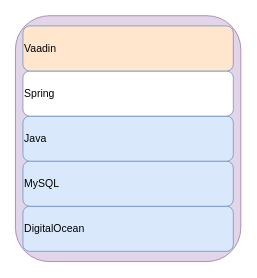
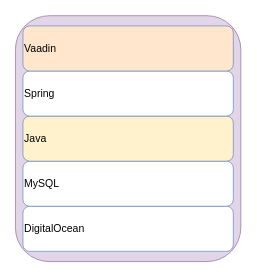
- <mxCell id="5" value="Java" style="rounded=1;whiteSpace=wrap;html=1;align=left;fillColor=#dae8fc;strokeColor=#6c8ebf;fontSize=14;" vertex="1" parent="1"><mxGeometry x="30" y="154" width="280" height="60" as="geometry" /></mxCell>
+ <mxCell id="5" value="Java" style="rounded=1;whiteSpace=wrap;html=1;align=left;fillColor=#fff2cc;strokeColor=#6c8ebf;fontSize=14;" vertex="1" parent="1"><mxGeometry x="30" y="154" width="280" height="60" as="geometry" /></mxCell>
- <mxCell id="4" value="MySQL" style="rounded=1;whiteSpace=wrap;html=1;align=left;fillColor=#dae8fc;strokeColor=#6c8ebf;fontSize=14;" vertex="1" parent="1"><mxGeometry x="30" y="214" width="280" height="60" as="geometry" /></mxCell>
+ <mxCell id="4" value="MySQL" style="rounded=1;whiteSpace=wrap;html=1;align=left;fillColor=#ffffff;strokeColor=#6c8ebf;fontSize=14;" vertex="1" parent="1"><mxGeometry x="30" y="214" width="280" height="60" as="geometry" /></mxCell>
- <mxCell id="3" value="DigitalOcean" style="rounded=1;whiteSpace=wrap;html=1;align=left;fillColor=#dae8fc;strokeColor=#6c8ebf;fontSize=14;" vertex="1" parent="1"><mxGeometry x="30" y="274" width="280" height="60" as="geometry" /></mxCell>
+ <mxCell id="3" value="DigitalOcean" style="rounded=1;whiteSpace=wrap;html=1;align=left;fillColor=#ffffff;strokeColor=#6c8ebf;fontSize=14;" vertex="1" parent="1"><mxGeometry x="30" y="274" width="280" height="60" as="geometry" /></mxCell>
